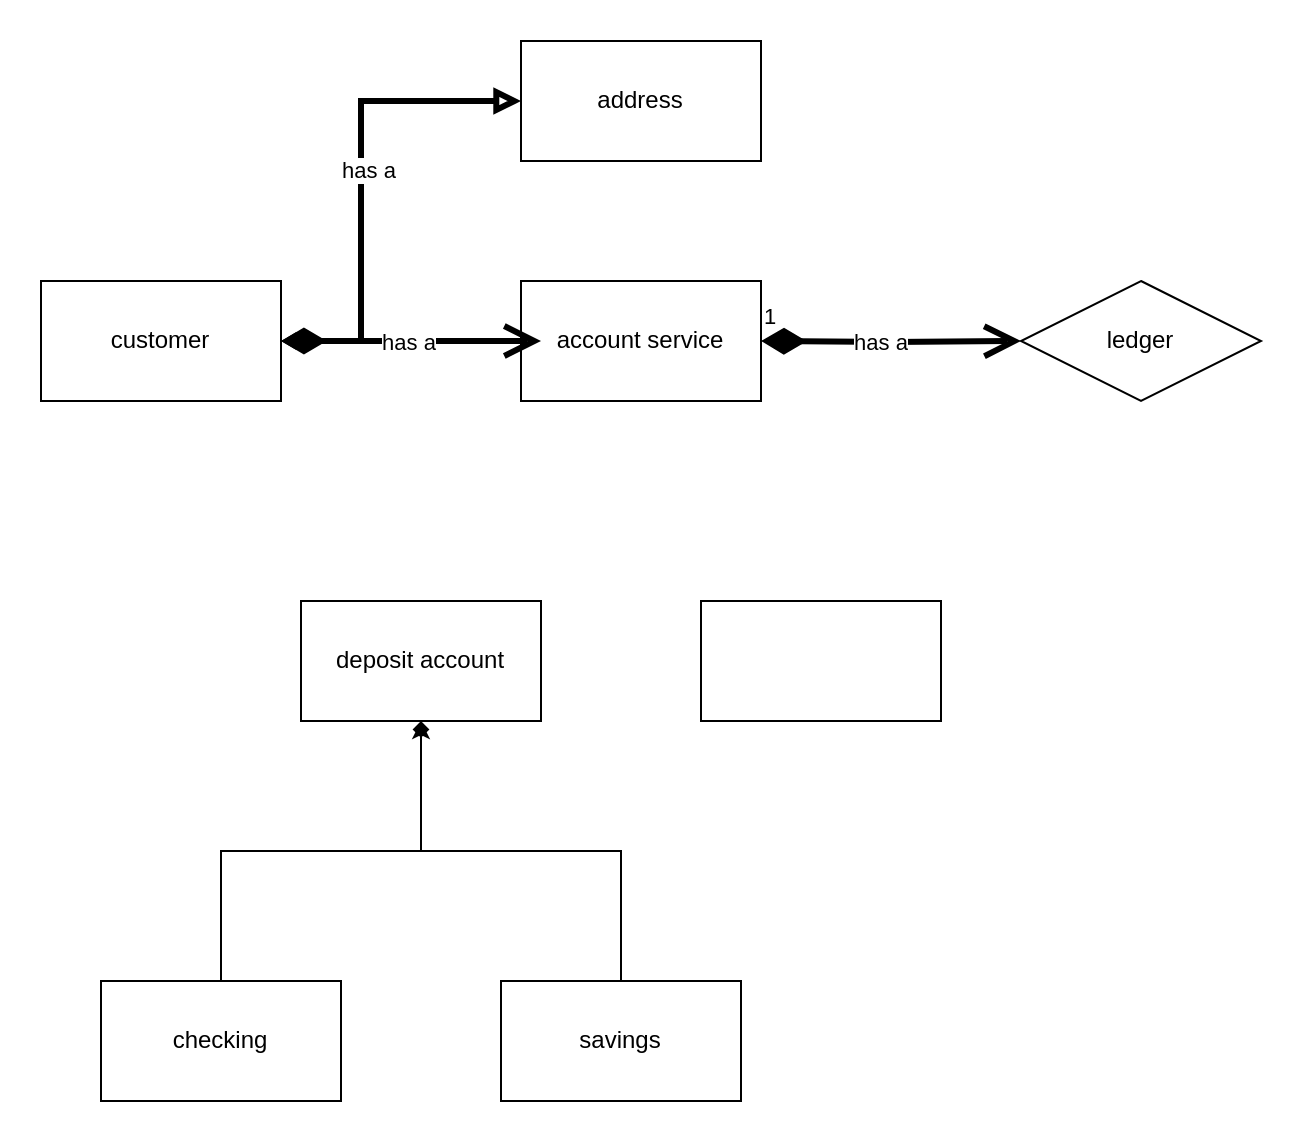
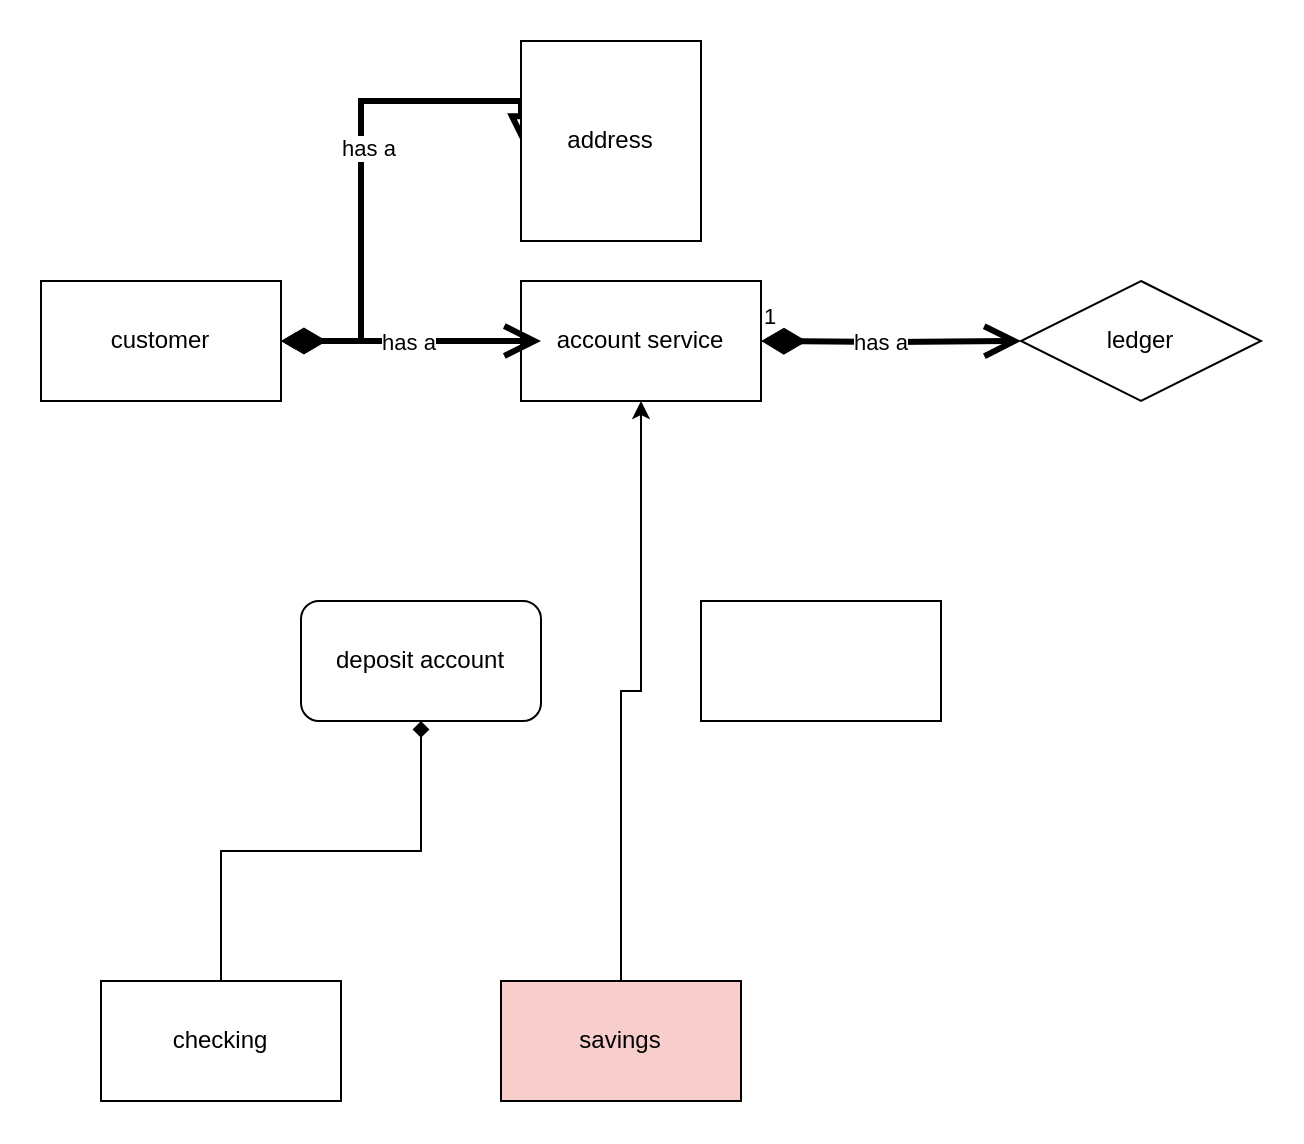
- <mxCell id="13" value="address" style="rounded=0;whiteSpace=wrap;html=1;" vertex="1" parent="1"><mxGeometry x="260" y="20" width="120" height="60" as="geometry" /></mxCell>
+ <mxCell id="13" value="address" style="rounded=0;whiteSpace=wrap;html=1;" vertex="1" parent="1"><mxGeometry x="260" y="20" width="90" height="100" as="geometry" /></mxCell>
- <mxCell id="11" value="deposit account" style="rounded=0;whiteSpace=wrap;html=1;" vertex="1" parent="1"><mxGeometry x="150" y="300" width="120" height="60" as="geometry" /></mxCell>
+ <mxCell id="11" value="deposit account" style="whiteSpace=wrap;html=1;rounded=1;" vertex="1" parent="1"><mxGeometry x="150" y="300" width="120" height="60" as="geometry" /></mxCell>
- <mxCell id="9" style="edgeStyle=orthogonalEdgeStyle;rounded=0;orthogonalLoop=1;jettySize=auto;html=1;" edge="1" parent="1" source="10" target="11"><mxGeometry relative="1" as="geometry" /></mxCell>
+ <mxCell id="9" style="edgeStyle=orthogonalEdgeStyle;rounded=0;orthogonalLoop=1;jettySize=auto;html=1;" edge="1" parent="1" source="10" target="3"><mxGeometry relative="1" as="geometry" /></mxCell>
- <mxCell id="10" value="savings" style="rounded=0;whiteSpace=wrap;html=1;" vertex="1" parent="1"><mxGeometry x="250" y="490" width="120" height="60" as="geometry" /></mxCell>
+ <mxCell id="10" value="savings" style="rounded=0;whiteSpace=wrap;html=1;fillColor=#f8cecc;" vertex="1" parent="1"><mxGeometry x="250" y="490" width="120" height="60" as="geometry" /></mxCell>
